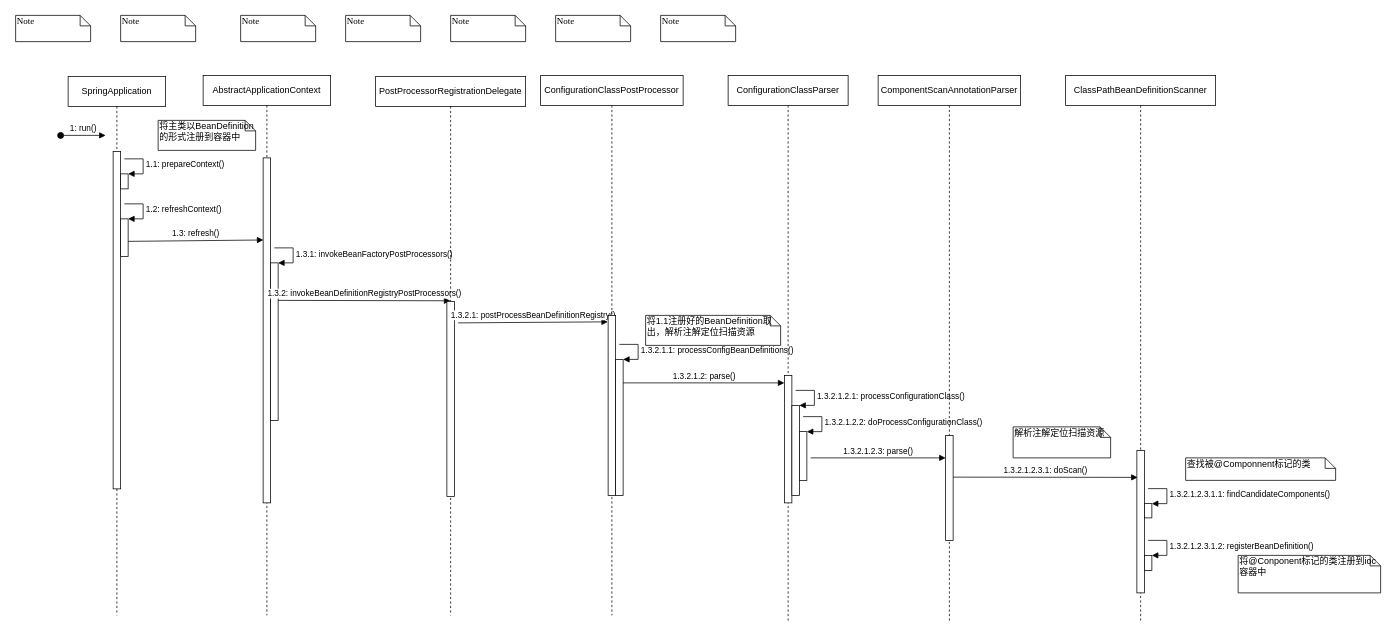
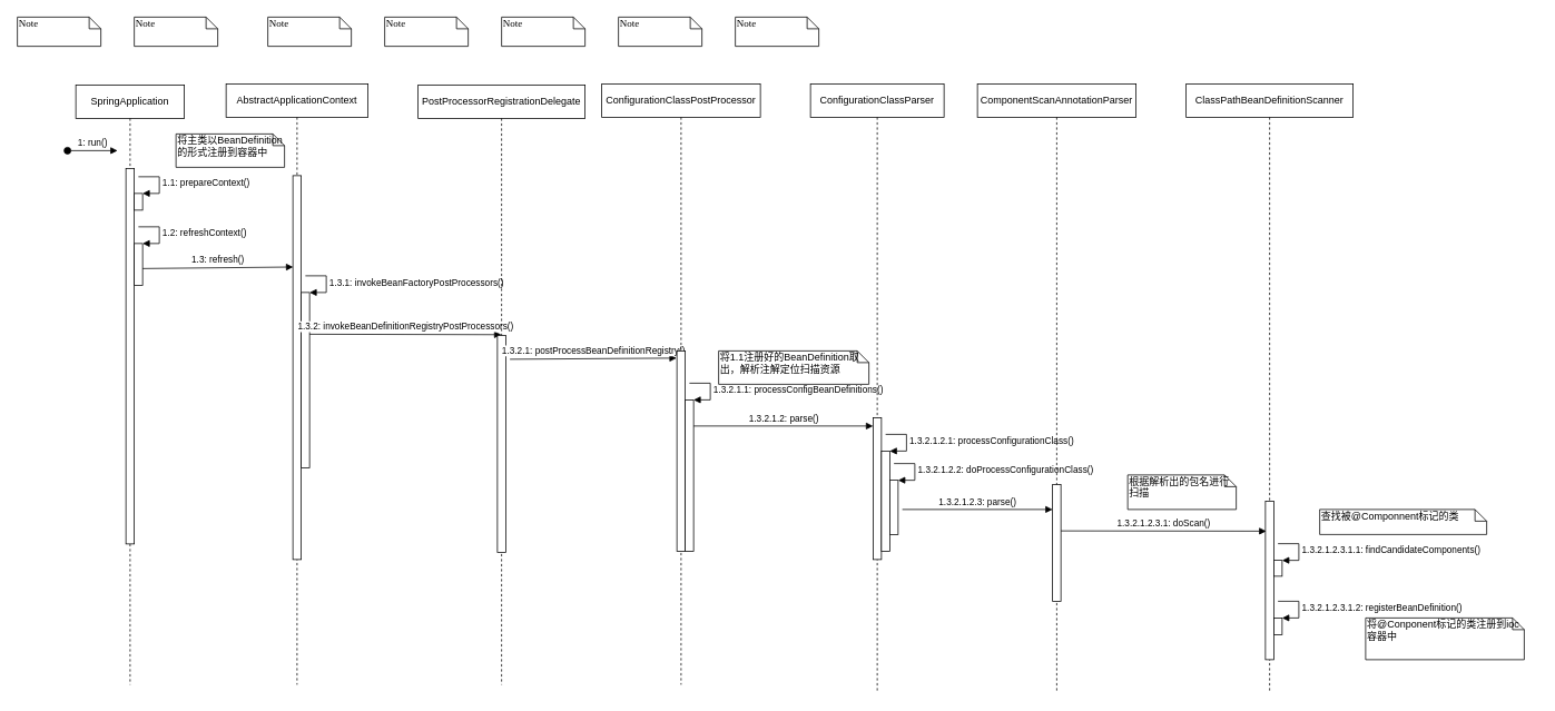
- <mxCell id="41" value="解析注解定位扫描资源" style="shape=note;whiteSpace=wrap;html=1;size=14;verticalAlign=top;align=left;spacingTop=-6;" vertex="1" parent="38"><mxGeometry x="180" y="468.67" width="130" height="41.33" as="geometry" /></mxCell>
+ <mxCell id="41" value="根据解析出的包名进行扫描" style="shape=note;whiteSpace=wrap;html=1;size=14;verticalAlign=top;align=left;spacingTop=-6;" vertex="1" parent="38"><mxGeometry x="180" y="468.67" width="130" height="41.33" as="geometry" /></mxCell>
- <mxCell id="50" value="将@Conponent标记的类注册到ioc容器中" style="shape=note;whiteSpace=wrap;html=1;size=14;verticalAlign=top;align=left;spacingTop=-6;" vertex="1" parent="1"><mxGeometry x="1650" y="740" width="190" height="50" as="geometry" /></mxCell>
+ <mxCell id="50" value="将@Conponent标记的类注册到ioc容器中" style="shape=note;whiteSpace=wrap;html=1;size=14;verticalAlign=top;align=left;spacingTop=-6;" vertex="1" parent="1"><mxGeometry x="1635" y="740" width="190" height="50" as="geometry" /></mxCell>
